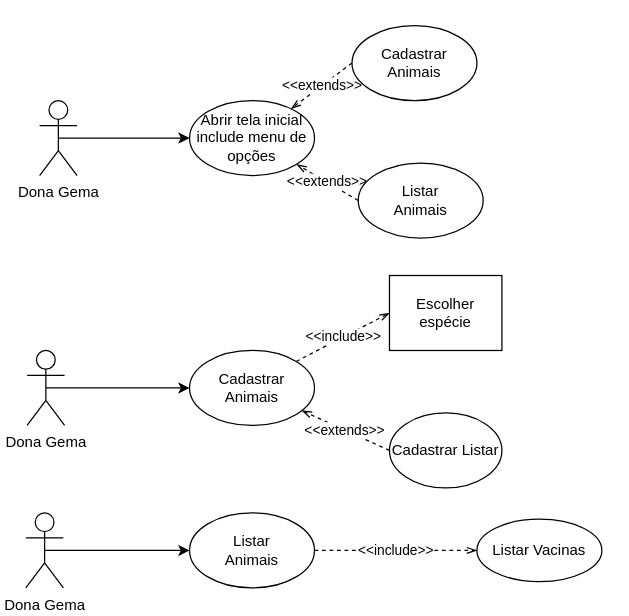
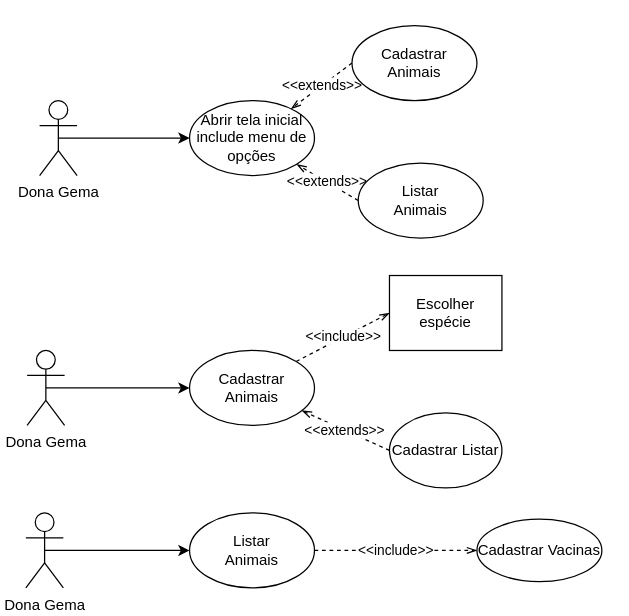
- <mxCell id="20" value="Listar Vacinas" style="ellipse;whiteSpace=wrap;html=1;" vertex="1" parent="1"><mxGeometry x="381" y="415" width="100" height="50" as="geometry" /></mxCell>
+ <mxCell id="20" value="Cadastrar Vacinas" style="ellipse;whiteSpace=wrap;html=1;" vertex="1" parent="1"><mxGeometry x="381" y="415" width="100" height="50" as="geometry" /></mxCell>
